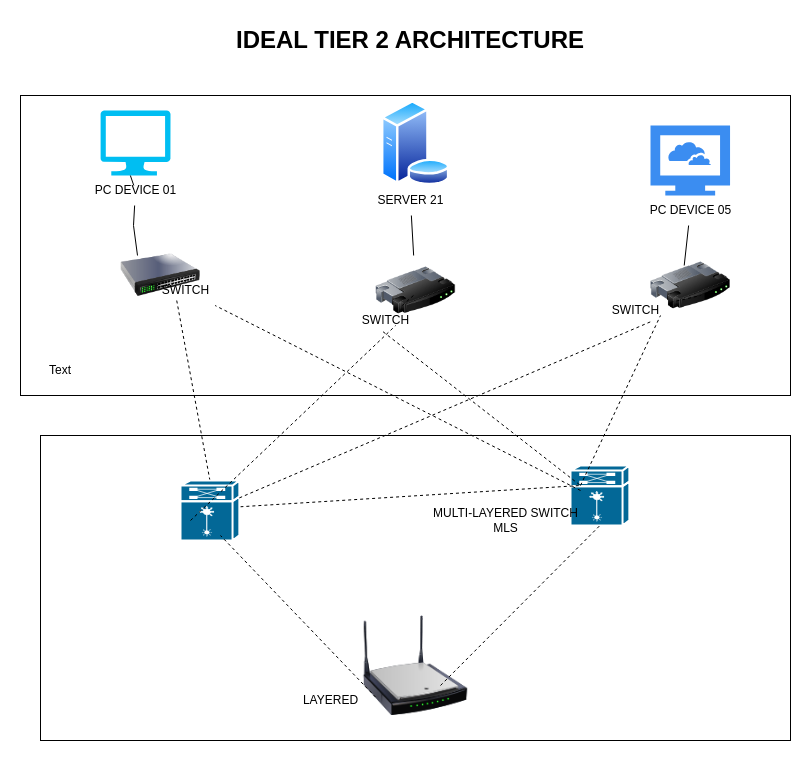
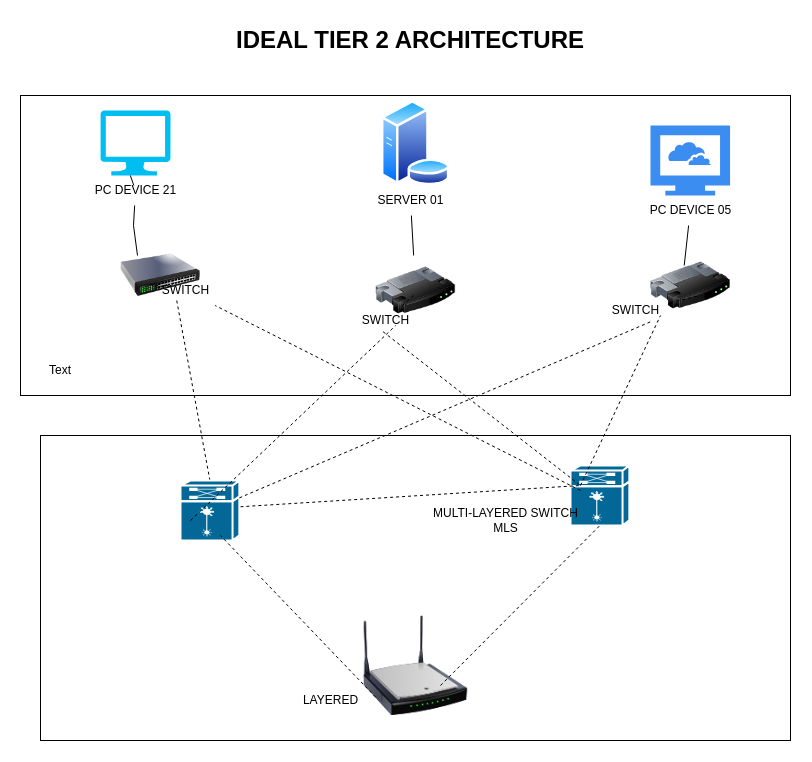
- <mxCell id="26" value="PC DEVICE 01" style="text;html=1;align=center;verticalAlign=middle;resizable=0;points=[];autosize=1;strokeColor=none;fillColor=none;" vertex="1" parent="1"><mxGeometry x="85" y="175" width="100" height="30" as="geometry" /></mxCell>
+ <mxCell id="26" value="PC DEVICE 21" style="text;html=1;align=center;verticalAlign=middle;resizable=0;points=[];autosize=1;strokeColor=none;fillColor=none;" vertex="1" parent="1"><mxGeometry x="85" y="175" width="100" height="30" as="geometry" /></mxCell>
- <mxCell id="28" value="SERVER 21" style="text;html=1;align=center;verticalAlign=middle;resizable=0;points=[];autosize=1;strokeColor=none;fillColor=none;" vertex="1" parent="1"><mxGeometry x="365" y="185" width="90" height="30" as="geometry" /></mxCell>
+ <mxCell id="28" value="SERVER 01" style="text;html=1;align=center;verticalAlign=middle;resizable=0;points=[];autosize=1;strokeColor=none;fillColor=none;" vertex="1" parent="1"><mxGeometry x="365" y="185" width="90" height="30" as="geometry" /></mxCell>
